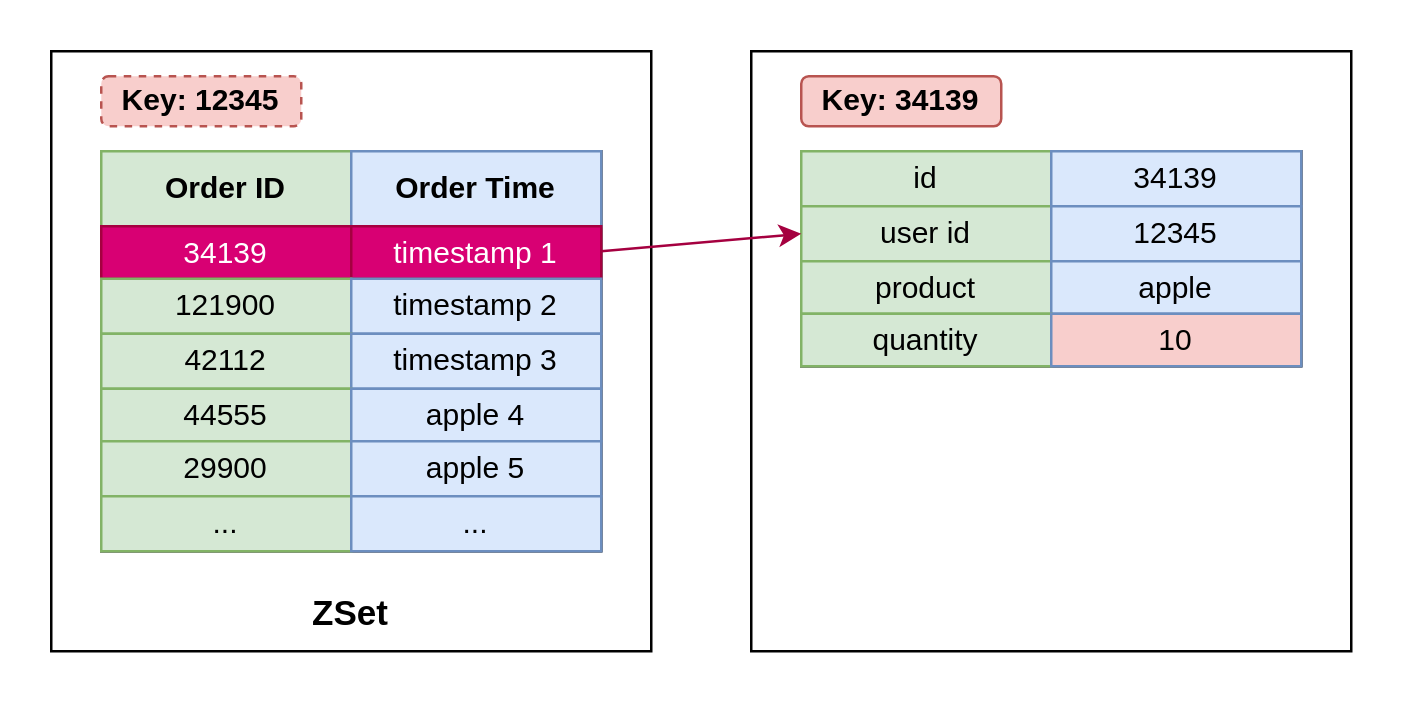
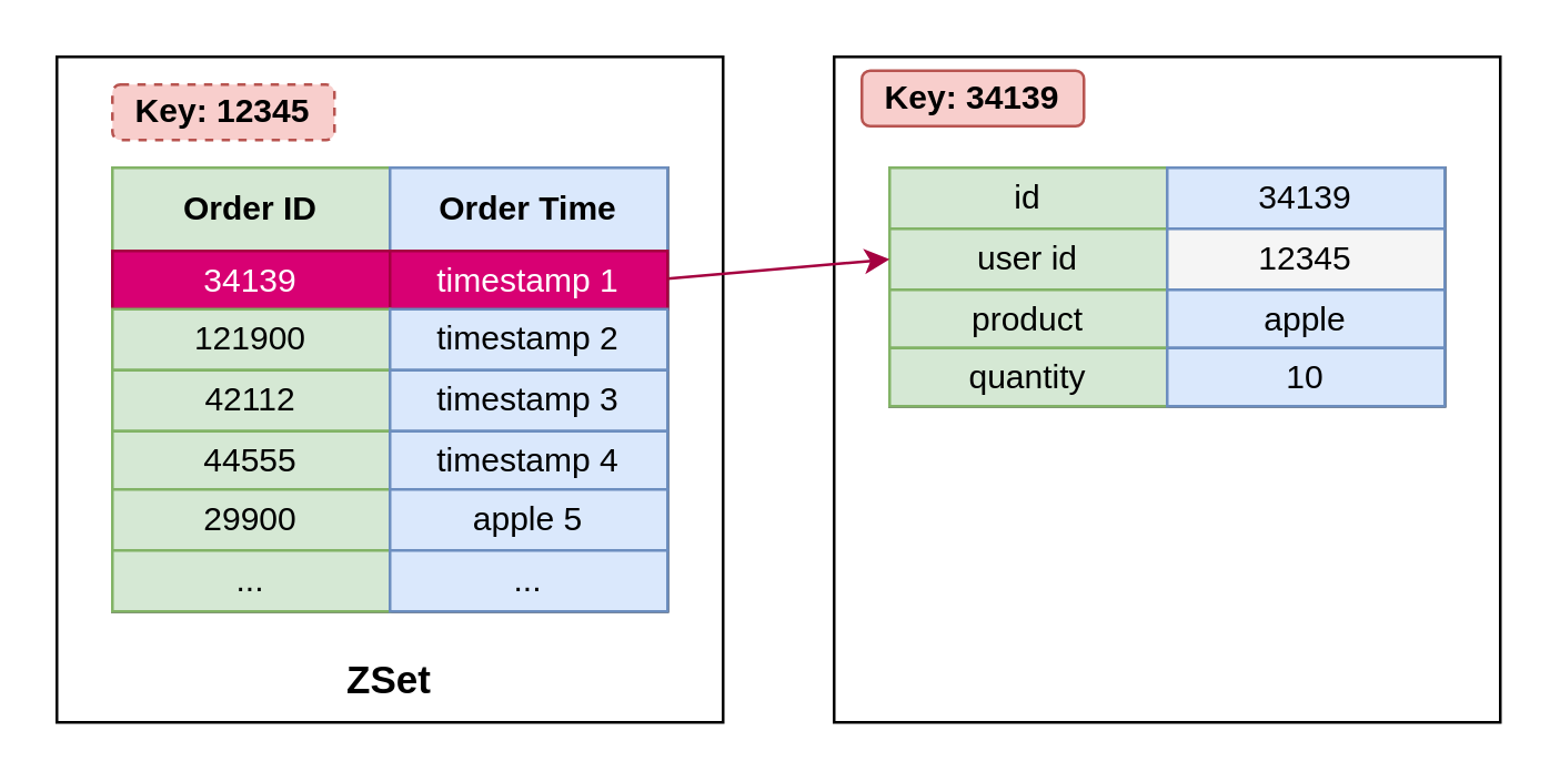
- <mxCell id="30" value="&lt;b&gt;Key: 34139&lt;/b&gt;" style="rounded=1;whiteSpace=wrap;html=1;fillColor=#f8cecc;strokeColor=#b85450;" vertex="1" parent="28"><mxGeometry x="20" y="10" width="80" height="20" as="geometry" /></mxCell>
+ <mxCell id="30" value="&lt;b&gt;Key: 34139&lt;/b&gt;" style="rounded=1;whiteSpace=wrap;html=1;fillColor=#f8cecc;strokeColor=#b85450;" vertex="1" parent="28"><mxGeometry x="10" y="5" width="80" height="20" as="geometry" /></mxCell>
- <mxCell id="37" value="12345" style="connectable=0;recursiveResize=0;strokeColor=#6c8ebf;fillColor=#dae8fc;align=center;whiteSpace=wrap;html=1;" vertex="1" parent="35"><mxGeometry x="100" width="100" height="22" as="geometry"><mxRectangle width="100" height="22" as="alternateBounds" /></mxGeometry></mxCell>
+ <mxCell id="37" value="12345" style="connectable=0;recursiveResize=0;strokeColor=#6c8ebf;fillColor=#f5f5f5;align=center;whiteSpace=wrap;html=1;" vertex="1" parent="35"><mxGeometry x="100" width="100" height="22" as="geometry"><mxRectangle width="100" height="22" as="alternateBounds" /></mxGeometry></mxCell>
- <mxCell id="43" value="10" style="connectable=0;recursiveResize=0;strokeColor=#6c8ebf;fillColor=#f8cecc;align=center;whiteSpace=wrap;html=1;" vertex="1" parent="41"><mxGeometry x="100" width="100" height="21" as="geometry"><mxRectangle width="100" height="21" as="alternateBounds" /></mxGeometry></mxCell>
+ <mxCell id="43" value="10" style="connectable=0;recursiveResize=0;strokeColor=#6c8ebf;fillColor=#dae8fc;align=center;whiteSpace=wrap;html=1;" vertex="1" parent="41"><mxGeometry x="100" width="100" height="21" as="geometry"><mxRectangle width="100" height="21" as="alternateBounds" /></mxGeometry></mxCell>
- <mxCell id="19" value="apple 4" style="connectable=0;recursiveResize=0;strokeColor=#6c8ebf;fillColor=#dae8fc;align=center;whiteSpace=wrap;html=1;" vertex="1" parent="17"><mxGeometry x="100" width="100" height="21" as="geometry"><mxRectangle width="100" height="21" as="alternateBounds" /></mxGeometry></mxCell>
+ <mxCell id="19" value="timestamp 4" style="connectable=0;recursiveResize=0;strokeColor=#6c8ebf;fillColor=#dae8fc;align=center;whiteSpace=wrap;html=1;" vertex="1" parent="17"><mxGeometry x="100" width="100" height="21" as="geometry"><mxRectangle width="100" height="21" as="alternateBounds" /></mxGeometry></mxCell>
